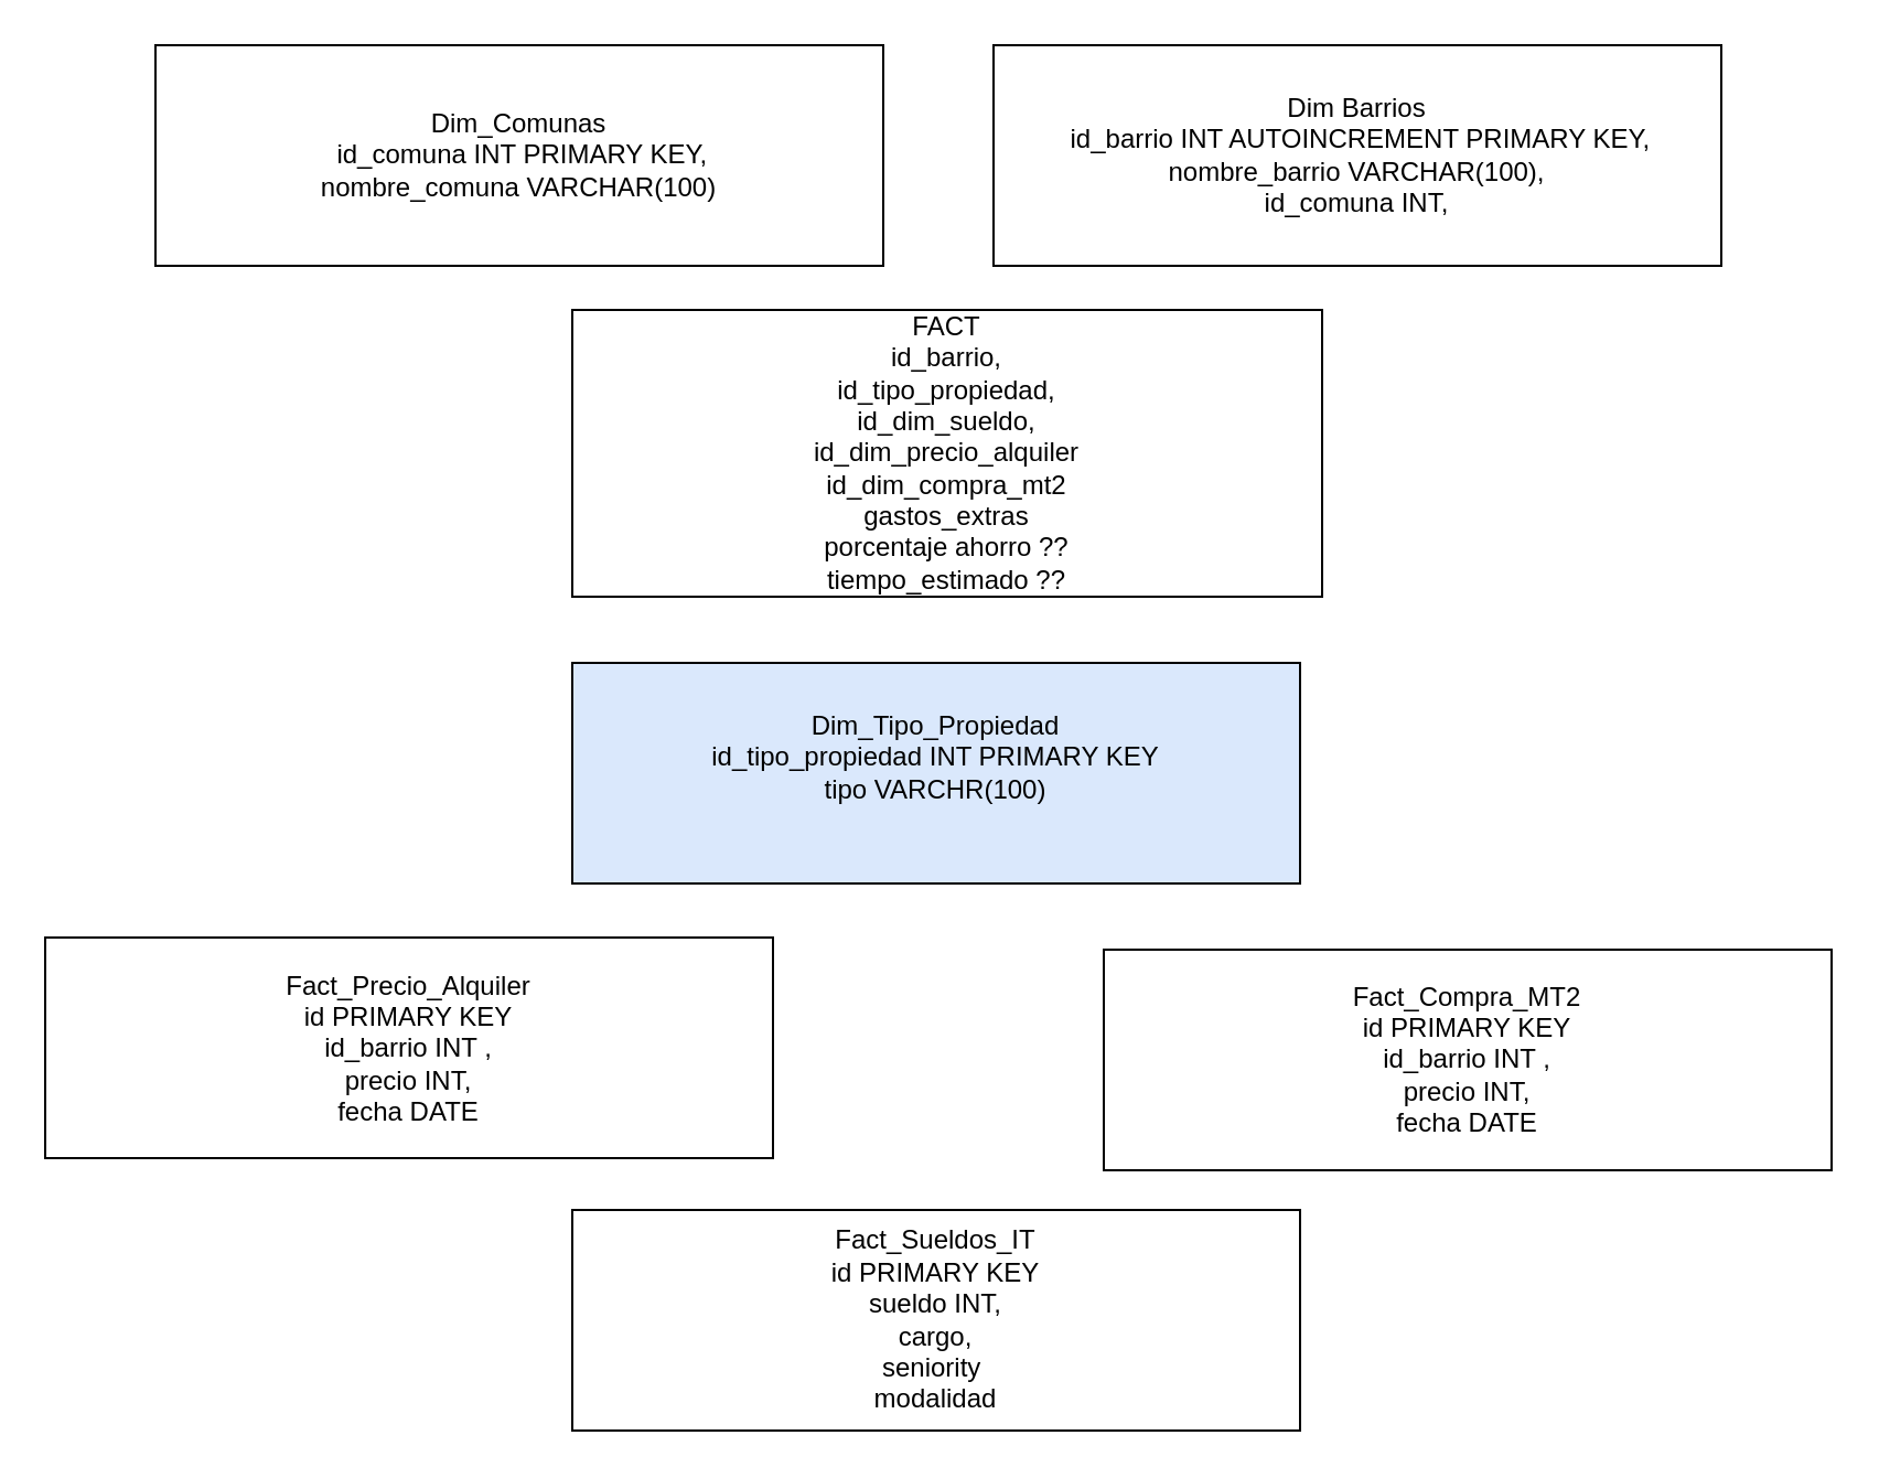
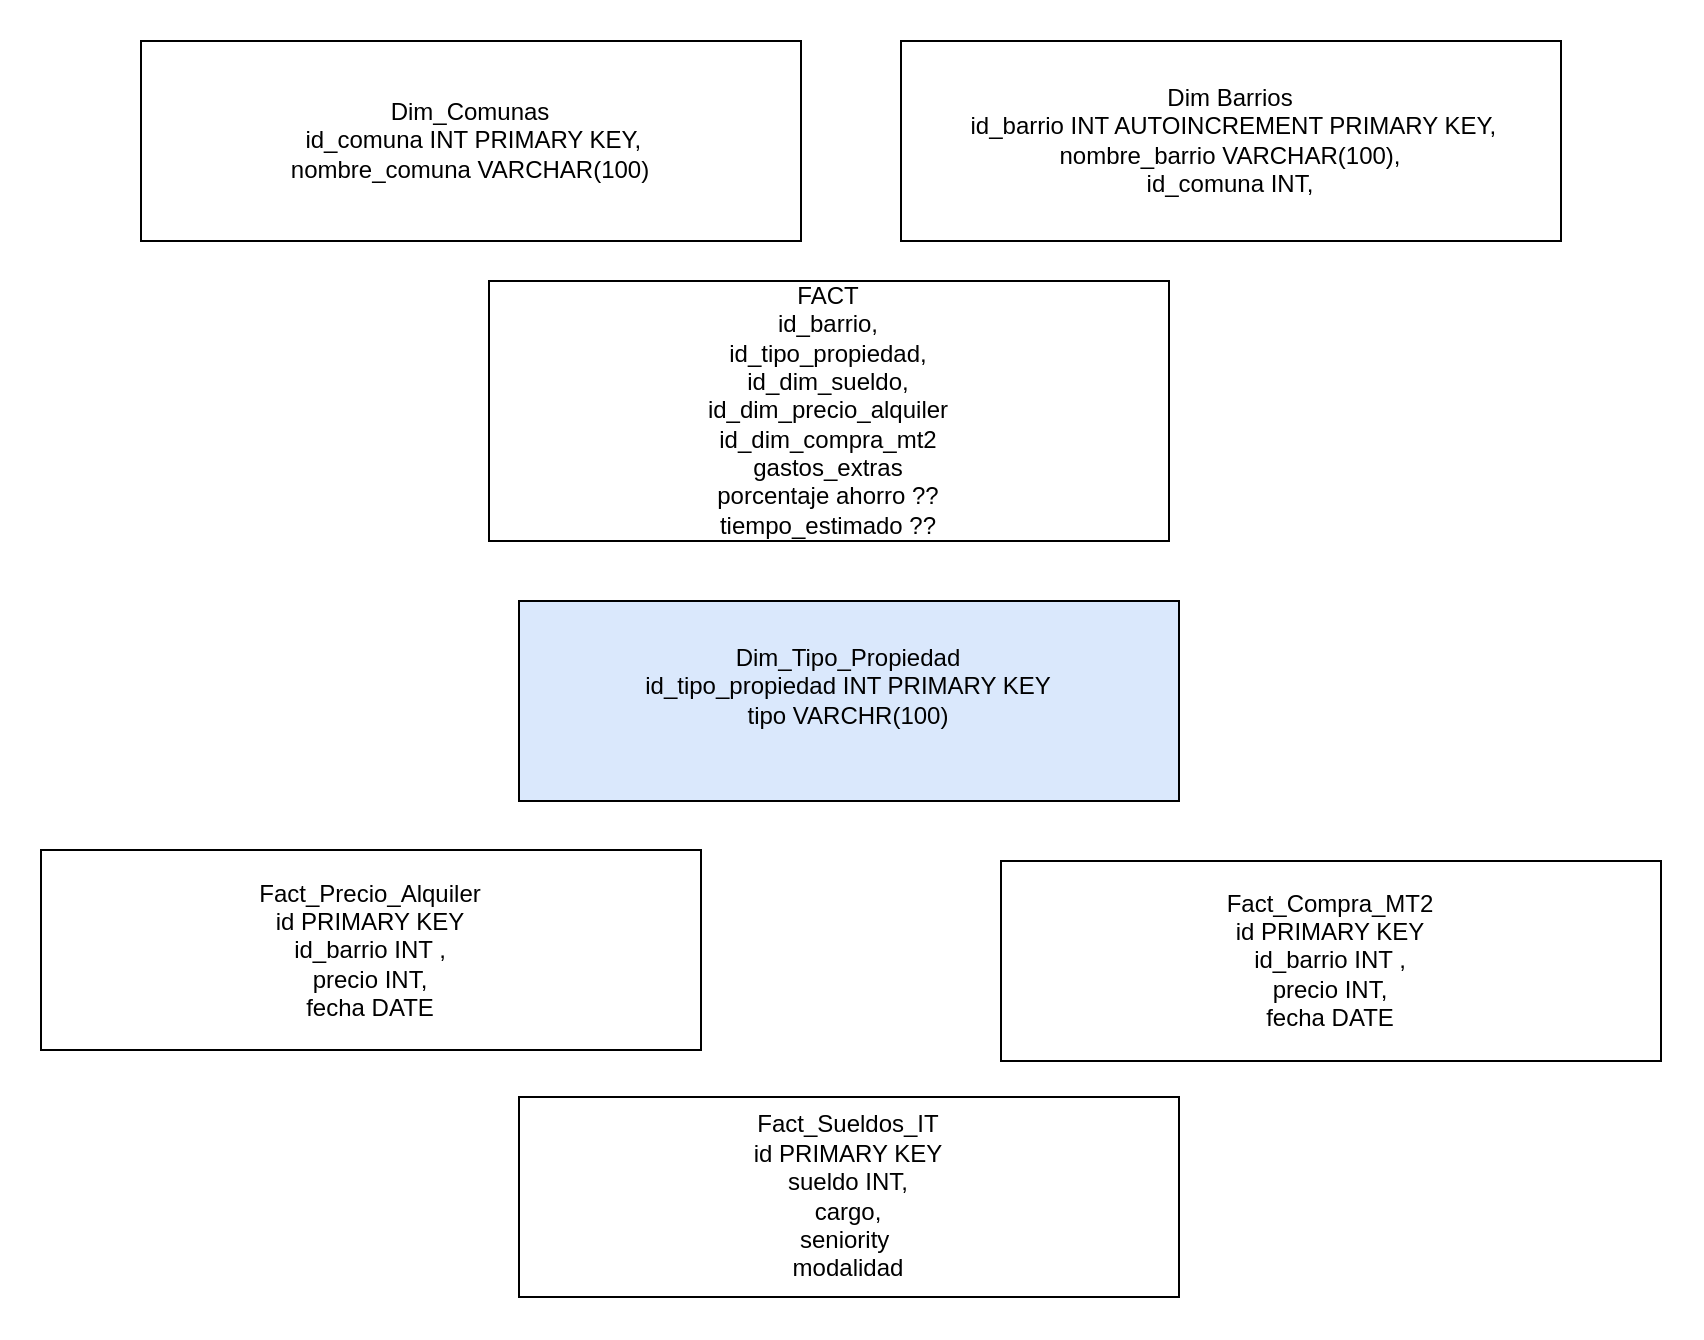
- <mxCell id="7" value="FACT&lt;div&gt;id_barrio,&lt;/div&gt;&lt;div&gt;id_tipo_propiedad,&lt;/div&gt;&lt;div&gt;id_dim_sueldo,&lt;/div&gt;&lt;div&gt;id_dim_precio_alquiler&lt;/div&gt;&lt;div&gt;id_dim_compra_mt2&lt;/div&gt;&lt;div&gt;gastos_extras&lt;/div&gt;&lt;div&gt;porcentaje ahorro ??&lt;/div&gt;&lt;div&gt;tiempo_estimado ??&lt;/div&gt;" style="rounded=0;whiteSpace=wrap;html=1;" vertex="1" parent="1"><mxGeometry x="259" y="140" width="340" height="130" as="geometry" /></mxCell>
+ <mxCell id="7" value="FACT&lt;div&gt;id_barrio,&lt;/div&gt;&lt;div&gt;id_tipo_propiedad,&lt;/div&gt;&lt;div&gt;id_dim_sueldo,&lt;/div&gt;&lt;div&gt;id_dim_precio_alquiler&lt;/div&gt;&lt;div&gt;id_dim_compra_mt2&lt;/div&gt;&lt;div&gt;gastos_extras&lt;/div&gt;&lt;div&gt;porcentaje ahorro ??&lt;/div&gt;&lt;div&gt;tiempo_estimado ??&lt;/div&gt;" style="rounded=0;whiteSpace=wrap;html=1;" vertex="1" parent="1"><mxGeometry x="244" y="140" width="340" height="130" as="geometry" /></mxCell>
